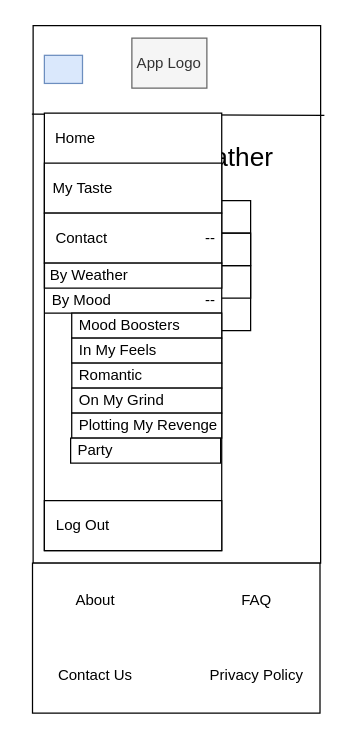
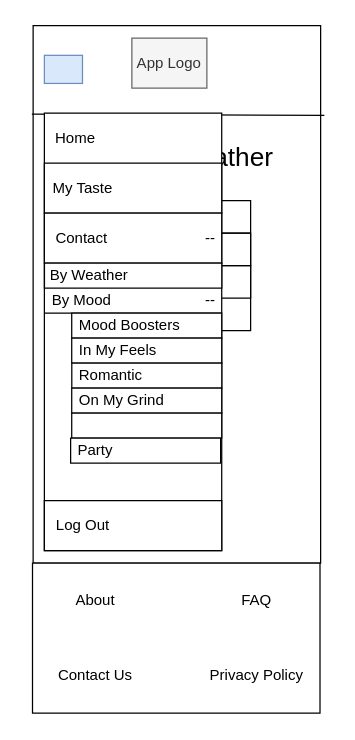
- <mxCell id="42" value="Plotting My Revenge" style="text;html=1;strokeColor=none;fillColor=none;align=left;verticalAlign=middle;whiteSpace=wrap;rounded=0;" vertex="1" parent="1"><mxGeometry x="60.94" y="330" width="115.06" height="20" as="geometry" /></mxCell>
